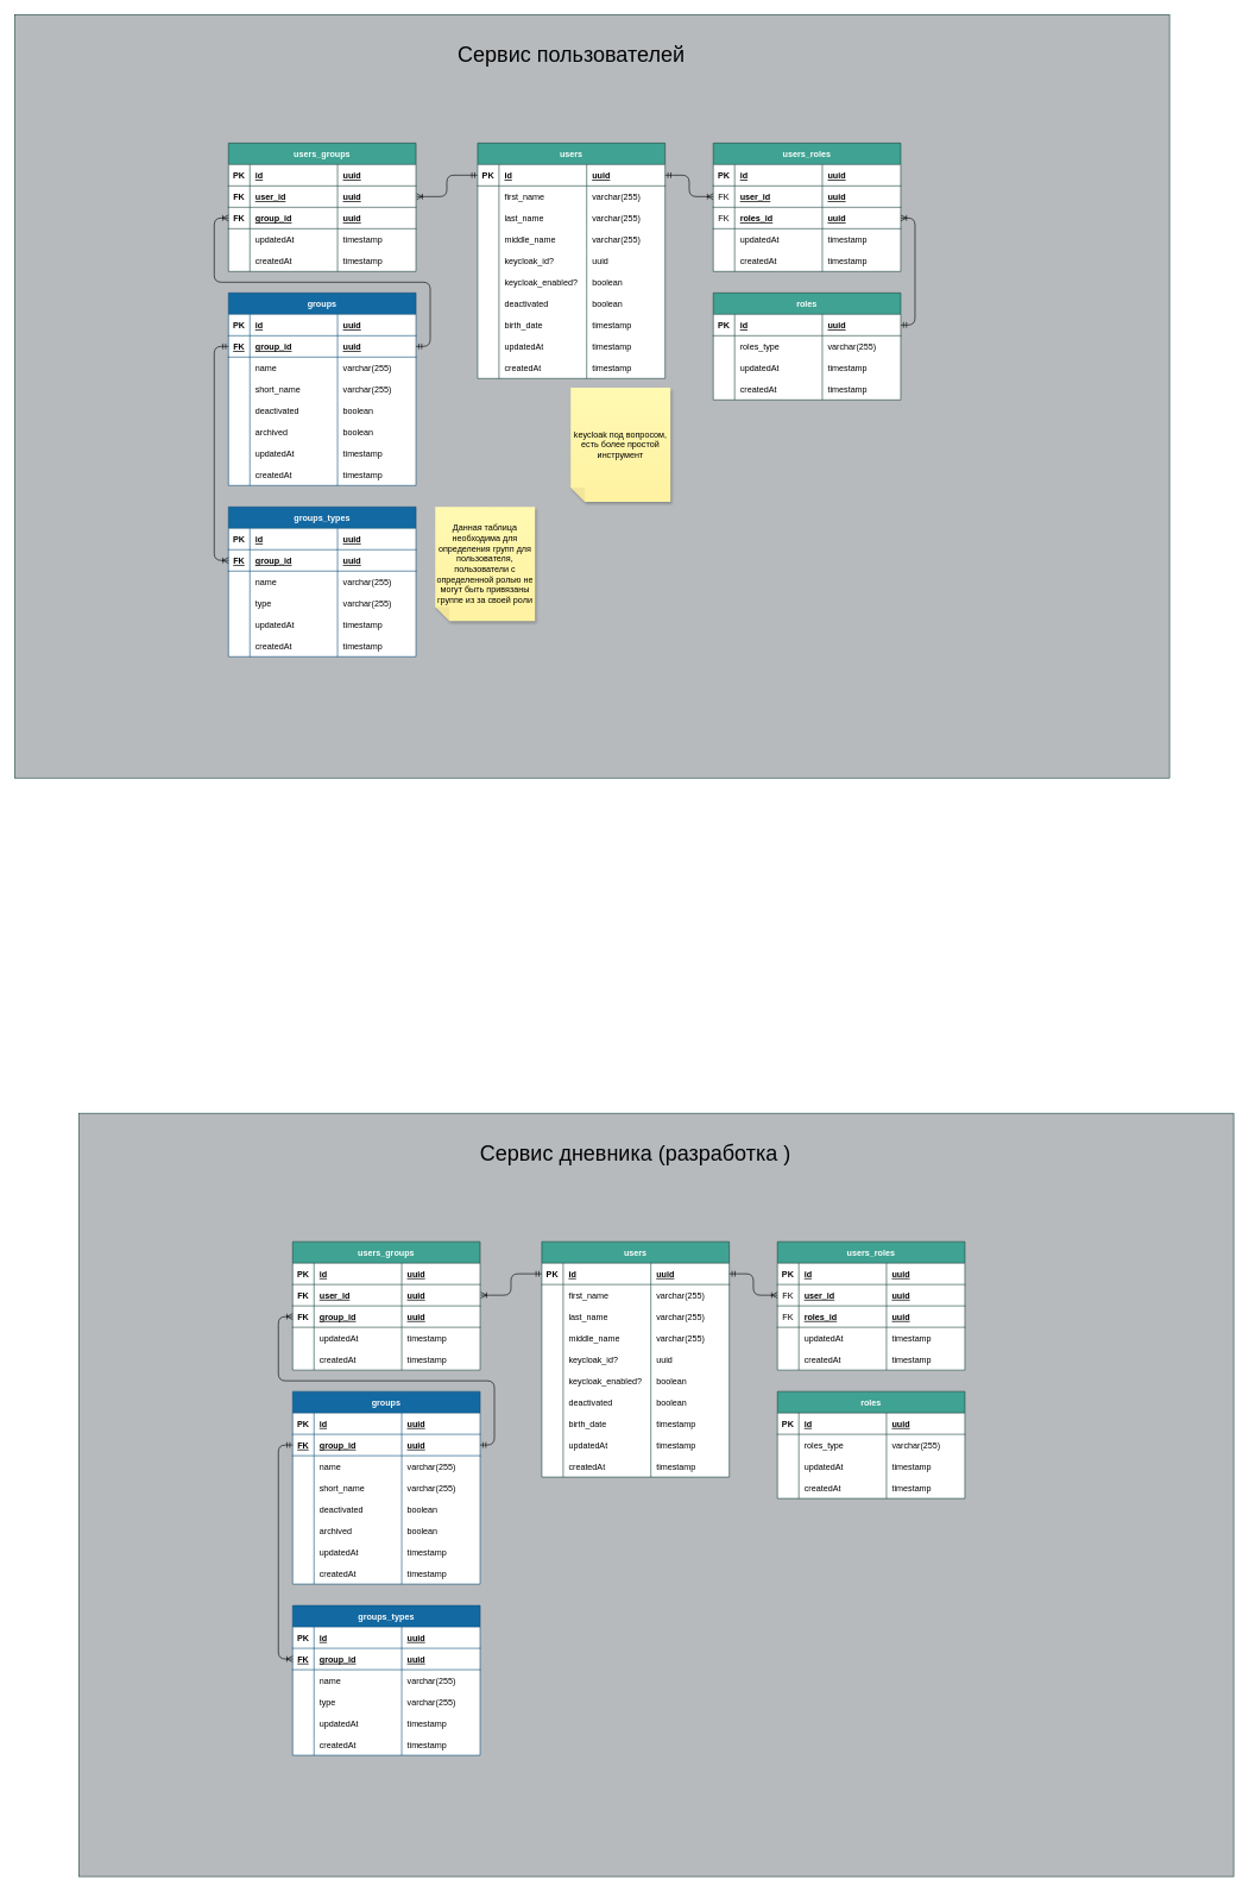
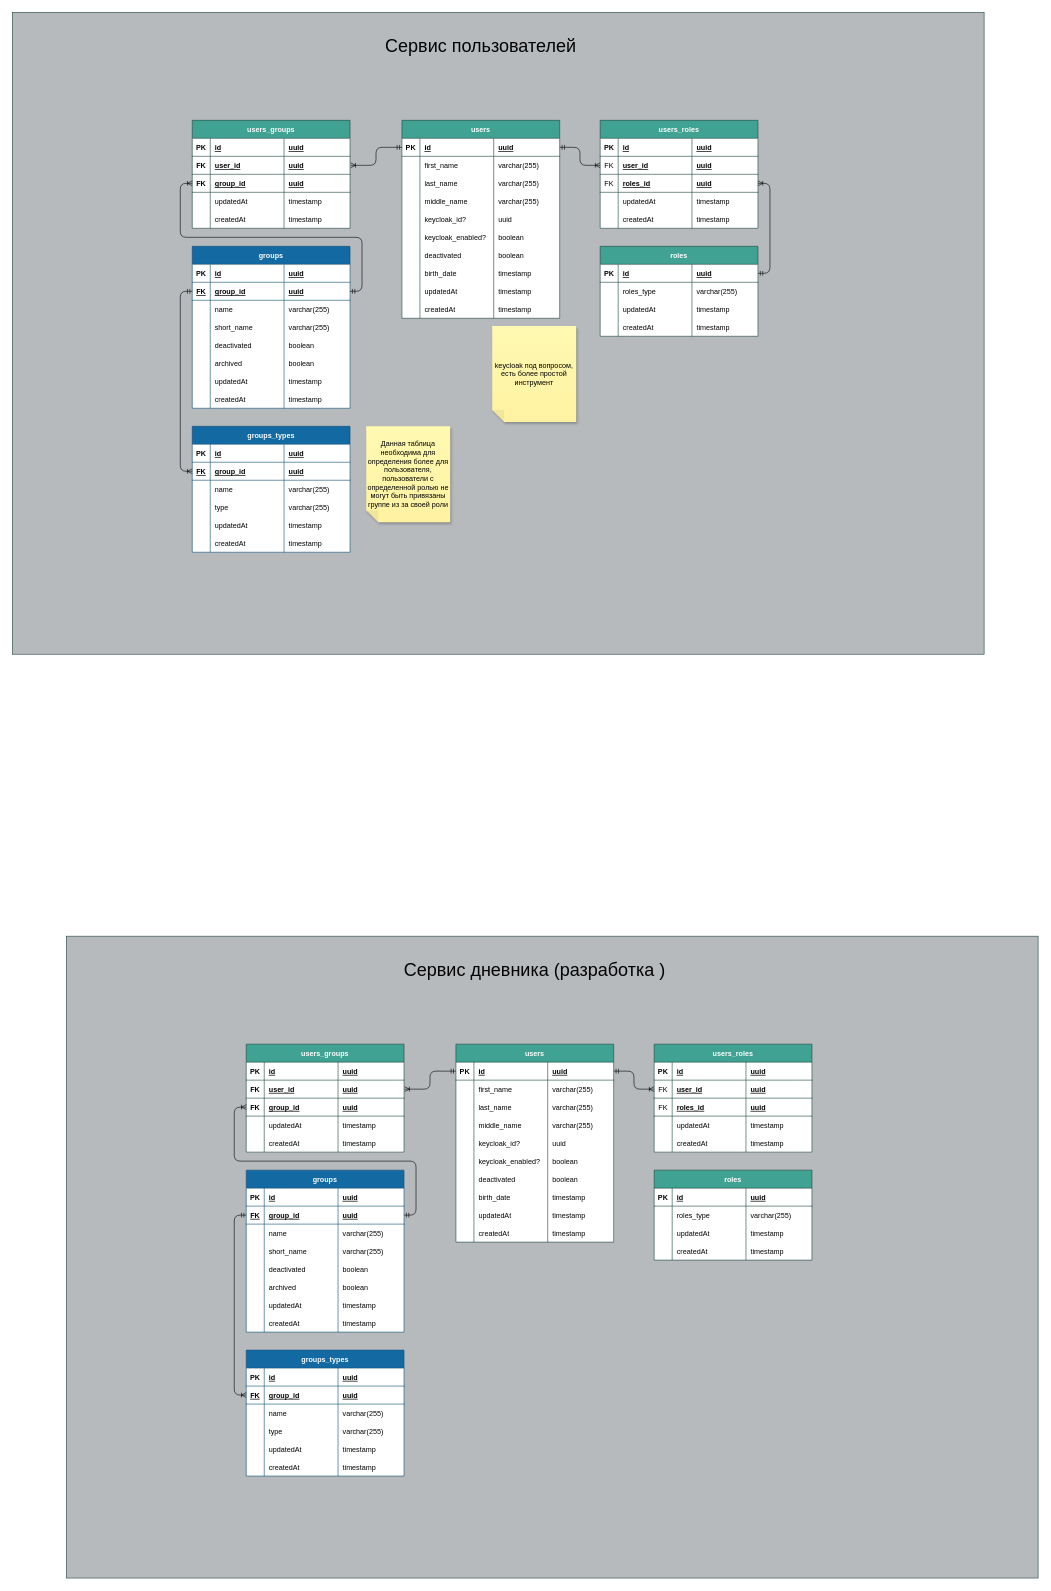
- <mxCell id="168" value="keycloak под вопросом, есть более простой инструмент" style="shape=note;whiteSpace=wrap;html=1;backgroundOutline=1;fontColor=#000000;darkOpacity=0.05;fillColor=#FFF9B2;strokeColor=none;fillStyle=solid;direction=west;gradientDirection=north;gradientColor=#FFF2A1;shadow=1;size=20;pointerEvents=1;rounded=0;glass=0;labelBackgroundColor=none;sketch=0;strokeWidth=1;fontSize=12;" vertex="1" parent="1"><mxGeometry x="800" y="543" width="140" height="160" as="geometry" /></mxCell>
+ <mxCell id="168" value="keycloak под вопросом, есть более простой инструмент" style="shape=note;whiteSpace=wrap;html=1;backgroundOutline=1;fontColor=#000000;darkOpacity=0.05;fillColor=#FFF9B2;strokeColor=none;fillStyle=solid;direction=west;gradientDirection=north;gradientColor=#FFF2A1;shadow=1;size=20;pointerEvents=1;rounded=0;glass=0;labelBackgroundColor=none;sketch=0;strokeWidth=1;fontSize=12;" vertex="1" parent="1"><mxGeometry x="820" y="543" width="140" height="160" as="geometry" /></mxCell>
- <mxCell id="167" value="Данная таблица необходима для определения групп для пользователя, пользователи с определенной ролью не могут быть привязаны группе из за своей роли" style="shape=note;whiteSpace=wrap;html=1;backgroundOutline=1;fontColor=#000000;darkOpacity=0.05;fillColor=#FFF9B2;strokeColor=none;fillStyle=solid;direction=west;gradientDirection=north;gradientColor=#FFF2A1;shadow=1;size=20;pointerEvents=1;rounded=0;glass=0;labelBackgroundColor=none;sketch=0;strokeWidth=1;fontSize=12;" vertex="1" parent="1"><mxGeometry x="610" y="710" width="140" height="160" as="geometry" /></mxCell>
+ <mxCell id="167" value="Данная таблица необходима для определения более для пользователя, пользователи с определенной ролью не могут быть привязаны группе из за своей роли" style="shape=note;whiteSpace=wrap;html=1;backgroundOutline=1;fontColor=#000000;darkOpacity=0.05;fillColor=#FFF9B2;strokeColor=none;fillStyle=solid;direction=west;gradientDirection=north;gradientColor=#FFF2A1;shadow=1;size=20;pointerEvents=1;rounded=0;glass=0;labelBackgroundColor=none;sketch=0;strokeWidth=1;fontSize=12;" vertex="1" parent="1"><mxGeometry x="610" y="710" width="140" height="160" as="geometry" /></mxCell>
